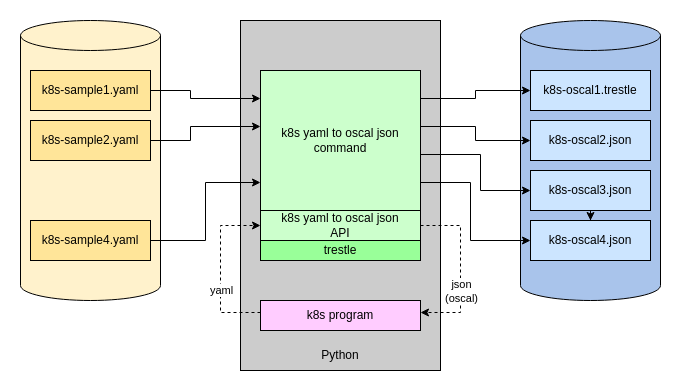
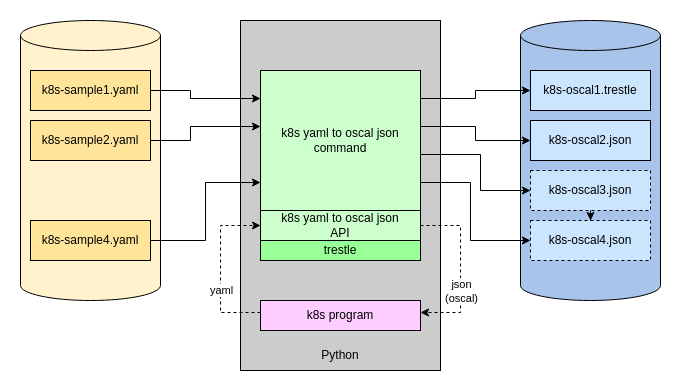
- <mxCell id="18" value="k8s-oscal3.json" style="rounded=0;whiteSpace=wrap;html=1;fillColor=#CCE5FF;" parent="1" vertex="1"><mxGeometry x="530" y="170" width="120" height="40" as="geometry" /></mxCell>
+ <mxCell id="18" value="k8s-oscal3.json" style="rounded=0;whiteSpace=wrap;html=1;fillColor=#CCE5FF;dashed=1;" parent="1" vertex="1"><mxGeometry x="530" y="170" width="120" height="40" as="geometry" /></mxCell>
- <mxCell id="21" value="k8s-oscal4.json" style="rounded=0;whiteSpace=wrap;html=1;fillColor=#CCE5FF;" parent="1" vertex="1"><mxGeometry x="530" y="220" width="120" height="40" as="geometry" /></mxCell>
+ <mxCell id="21" value="k8s-oscal4.json" style="rounded=0;whiteSpace=wrap;html=1;fillColor=#CCE5FF;dashed=1;" parent="1" vertex="1"><mxGeometry x="530" y="220" width="120" height="40" as="geometry" /></mxCell>
